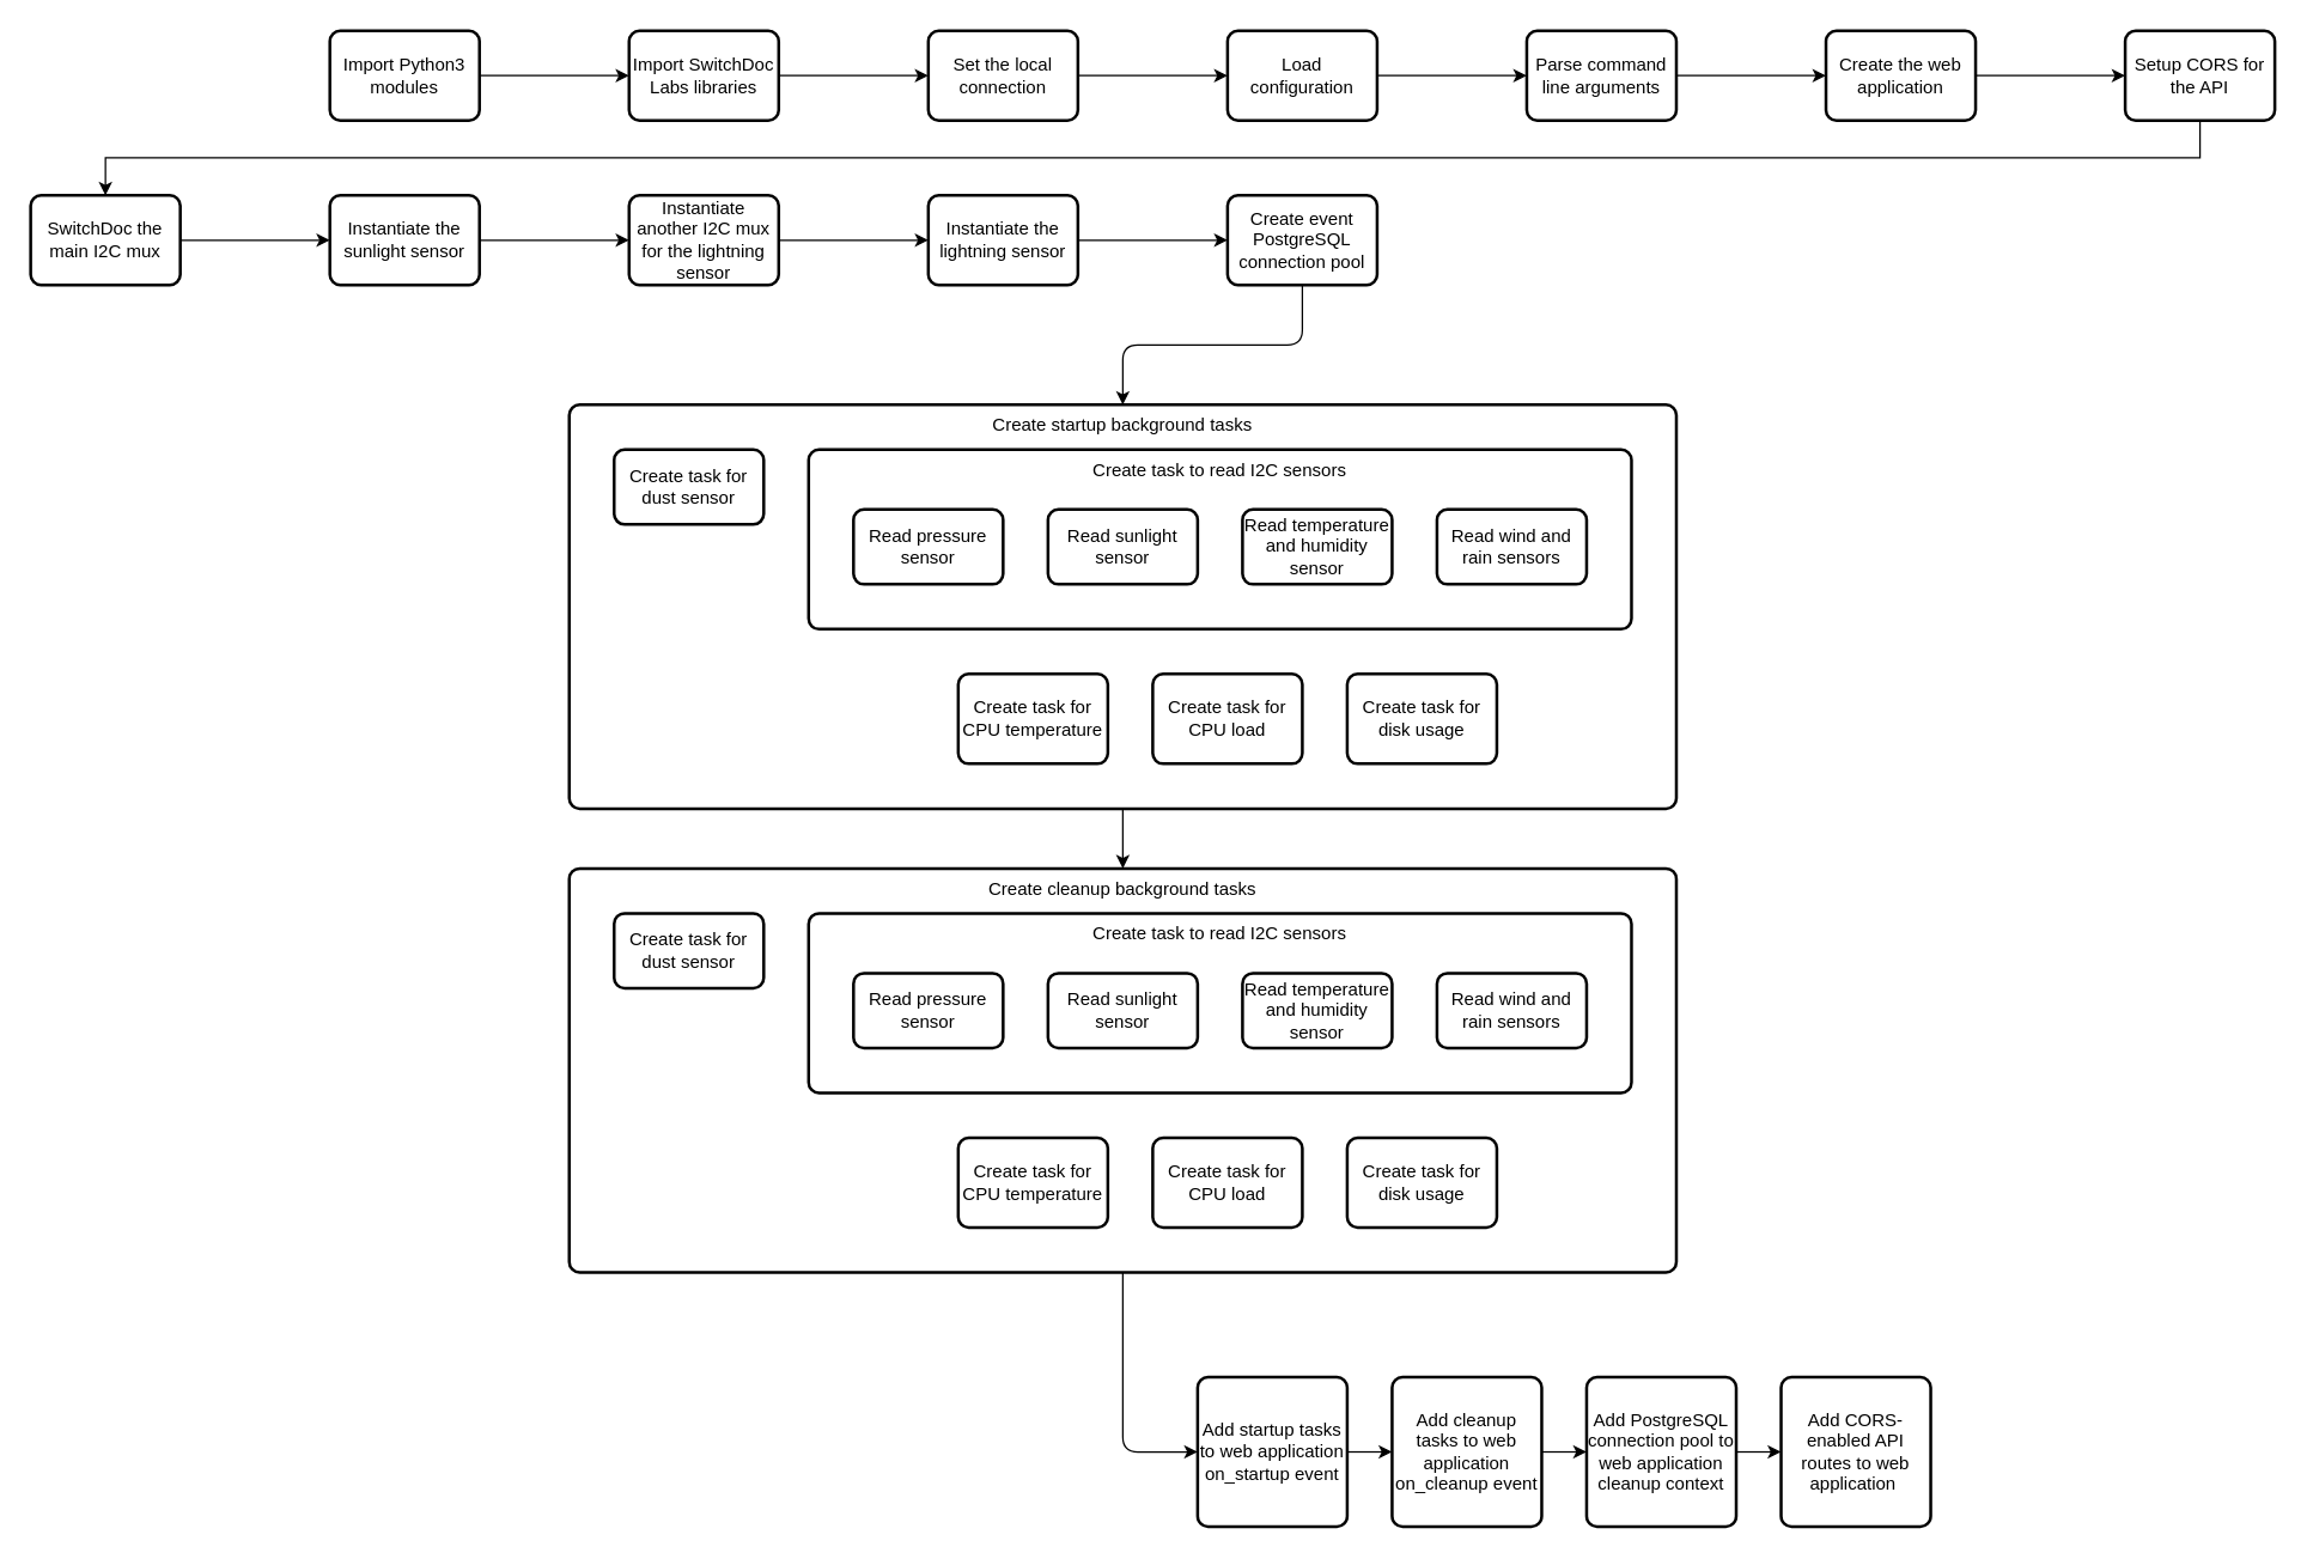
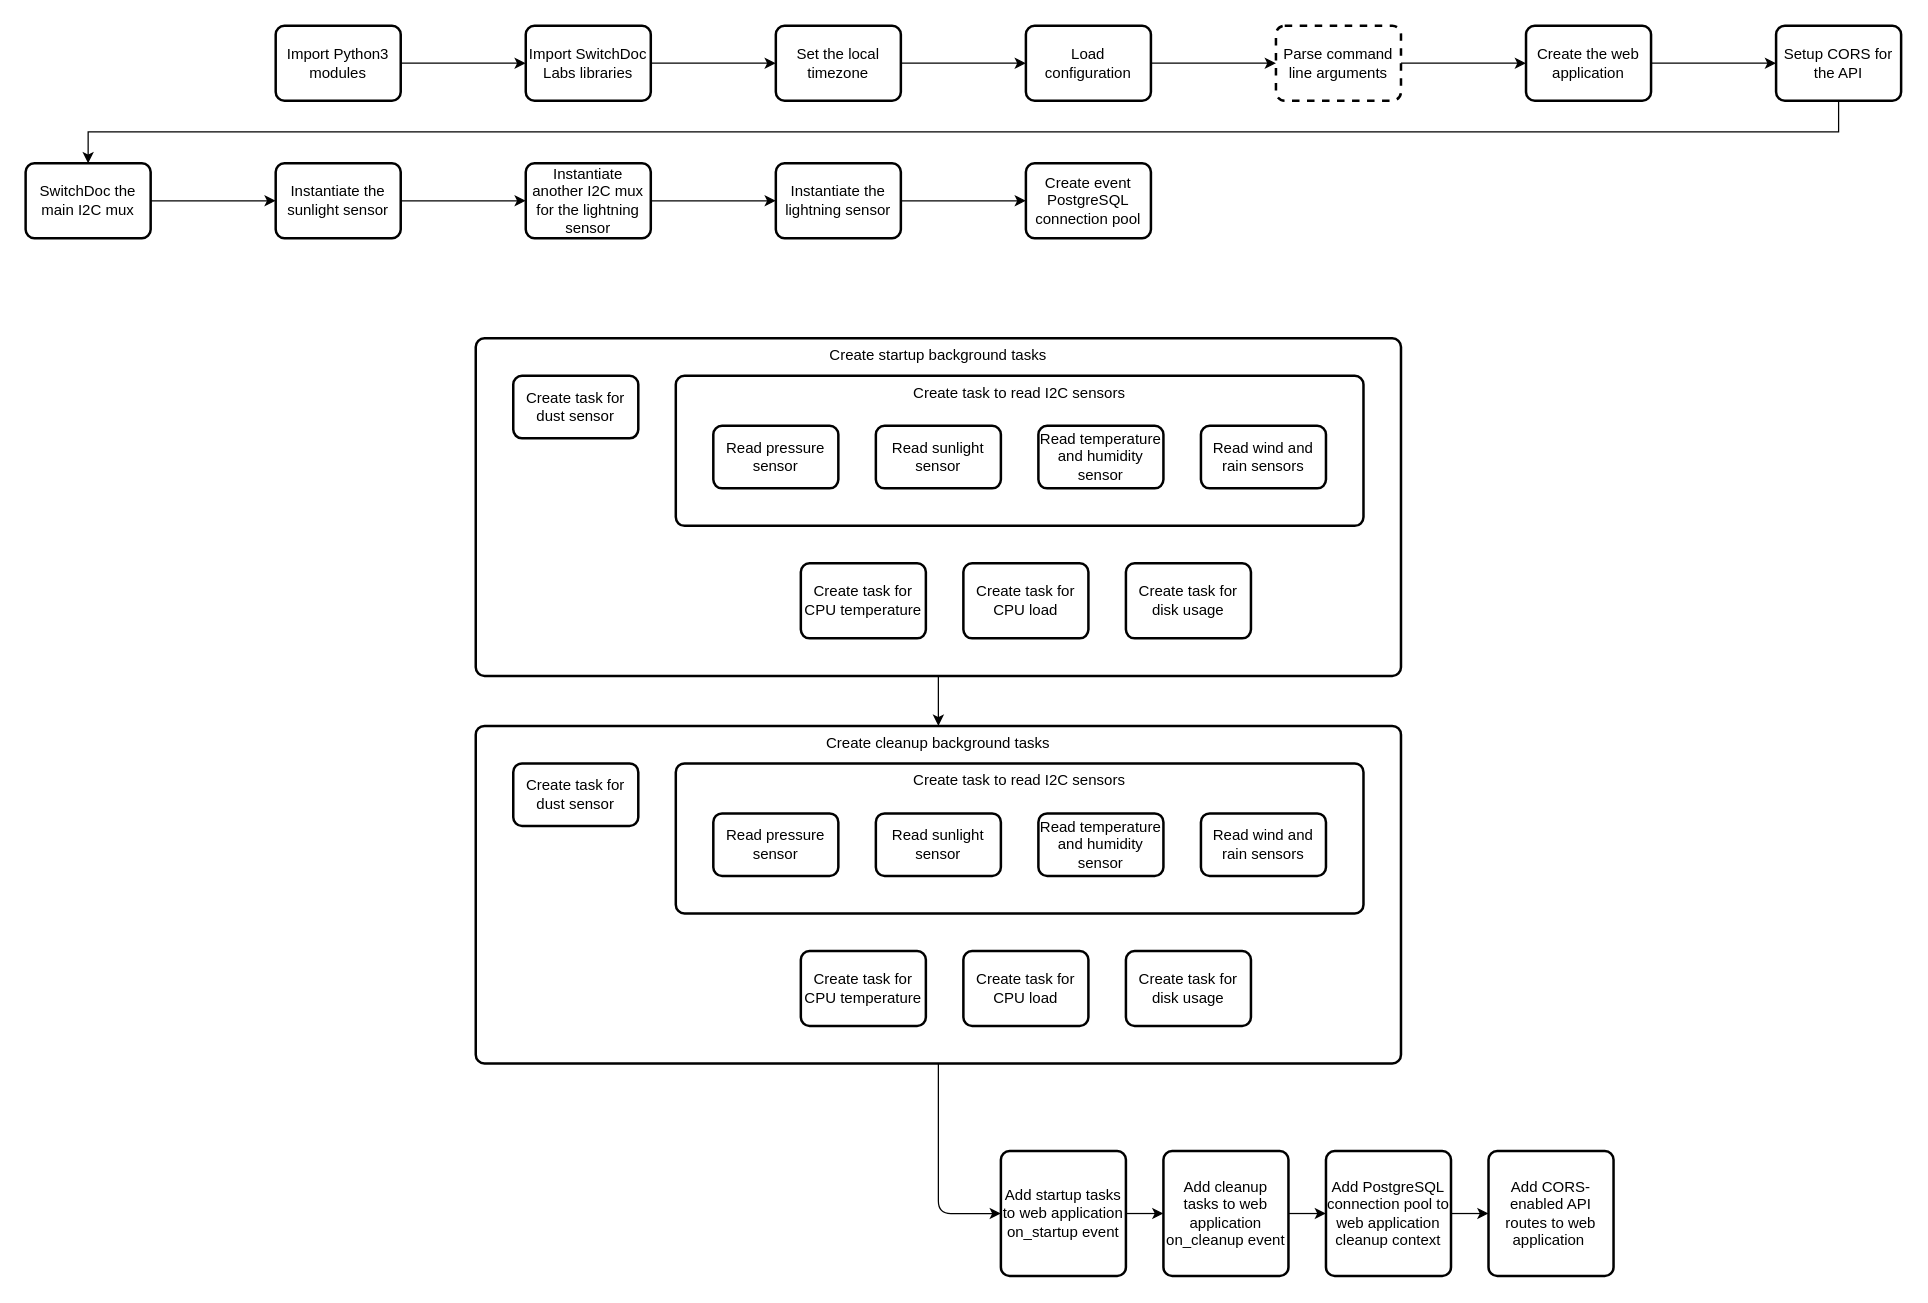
- <mxCell id="24" value="Set the local connection" style="rounded=1;whiteSpace=wrap;html=1;absoluteArcSize=1;arcSize=14;strokeWidth=2;" vertex="1" parent="1"><mxGeometry x="620" y="20" width="100" height="60" as="geometry" /></mxCell>
+ <mxCell id="24" value="Set the local timezone" style="rounded=1;whiteSpace=wrap;html=1;absoluteArcSize=1;arcSize=14;strokeWidth=2;" vertex="1" parent="1"><mxGeometry x="620" y="20" width="100" height="60" as="geometry" /></mxCell>
- <mxCell id="20" value="Parse command line arguments" style="rounded=1;whiteSpace=wrap;html=1;absoluteArcSize=1;arcSize=14;strokeWidth=2;" vertex="1" parent="1"><mxGeometry x="1020" y="20" width="100" height="60" as="geometry" /></mxCell>
+ <mxCell id="20" value="Parse command line arguments" style="rounded=1;whiteSpace=wrap;html=1;absoluteArcSize=1;arcSize=14;strokeWidth=2;dashed=1;" vertex="1" parent="1"><mxGeometry x="1020" y="20" width="100" height="60" as="geometry" /></mxCell>
- <mxCell id="57" value="" style="endArrow=classic;html=1;entryX=0.5;entryY=0;entryDx=0;entryDy=0;edgeStyle=orthogonalEdgeStyle;exitX=0.5;exitY=1;exitDx=0;exitDy=0;" edge="1" parent="1" source="10" target="34"><mxGeometry width="50" height="50" relative="1" as="geometry"><mxPoint x="880" y="200" as="sourcePoint" /><mxPoint x="670" y="500" as="targetPoint" /></mxGeometry></mxCell>
